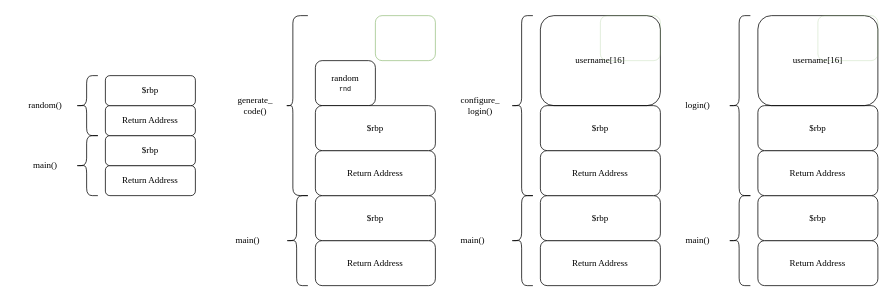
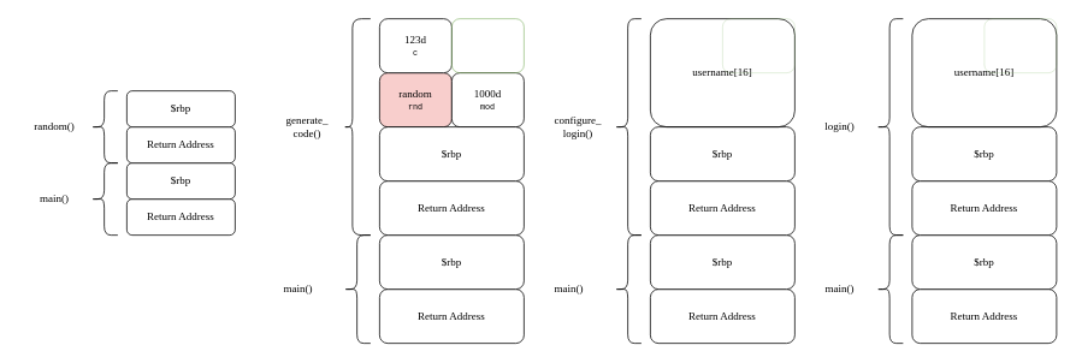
+ <mxCell id="15" value="&lt;font face=&quot;Lucida Console&quot;&gt;123d&lt;/font&gt;&lt;br&gt;&lt;font face=&quot;Courier New&quot; style=&quot;font-size: 9px;&quot;&gt;c&lt;/font&gt;" style="rounded=1;whiteSpace=wrap;html=1;" parent="1" vertex="1"><mxGeometry x="420" y="20" width="80" height="60" as="geometry" /></mxCell>
- <mxCell id="13" value="&lt;font face=&quot;Lucida Console&quot;&gt;random&lt;/font&gt;&lt;br&gt;&lt;font face=&quot;Courier New&quot; style=&quot;font-size: 9px;&quot;&gt;rnd&lt;/font&gt;" style="rounded=1;whiteSpace=wrap;html=1;" parent="1" vertex="1"><mxGeometry x="420" y="80" width="80" height="60" as="geometry" /></mxCell>
+ <mxCell id="13" value="&lt;font face=&quot;Lucida Console&quot;&gt;random&lt;/font&gt;&lt;br&gt;&lt;font face=&quot;Courier New&quot; style=&quot;font-size: 9px;&quot;&gt;rnd&lt;/font&gt;" style="rounded=1;whiteSpace=wrap;html=1;fillColor=#f8cecc;" parent="1" vertex="1"><mxGeometry x="420" y="80" width="80" height="60" as="geometry" /></mxCell>
+ <mxCell id="14" value="&lt;font face=&quot;Lucida Console&quot;&gt;1000d&lt;/font&gt;&lt;br&gt;&lt;font face=&quot;Courier New&quot; style=&quot;font-size: 9px;&quot;&gt;mod&lt;/font&gt;" style="rounded=1;whiteSpace=wrap;html=1;" parent="1" vertex="1"><mxGeometry x="500" y="80" width="80" height="60" as="geometry" /></mxCell>
